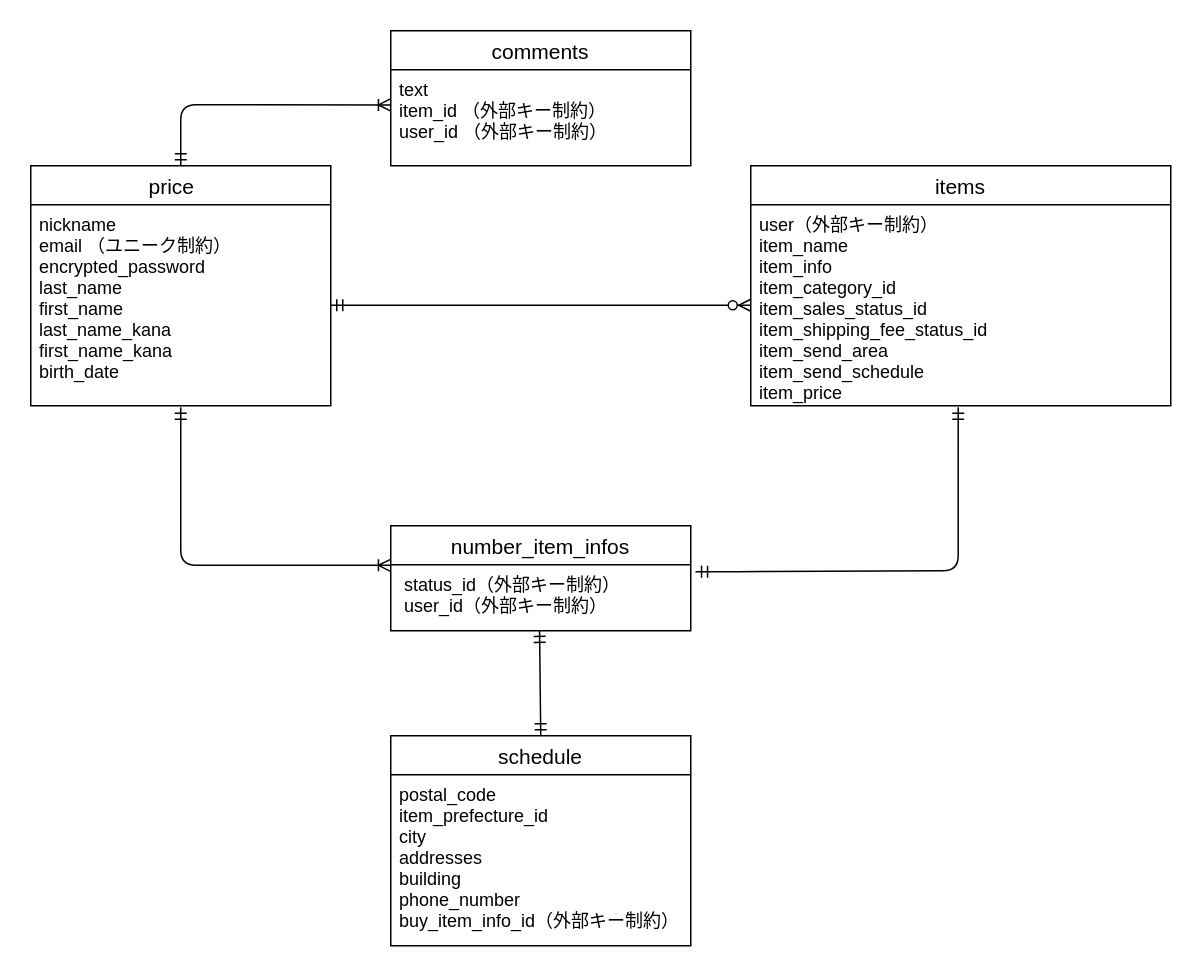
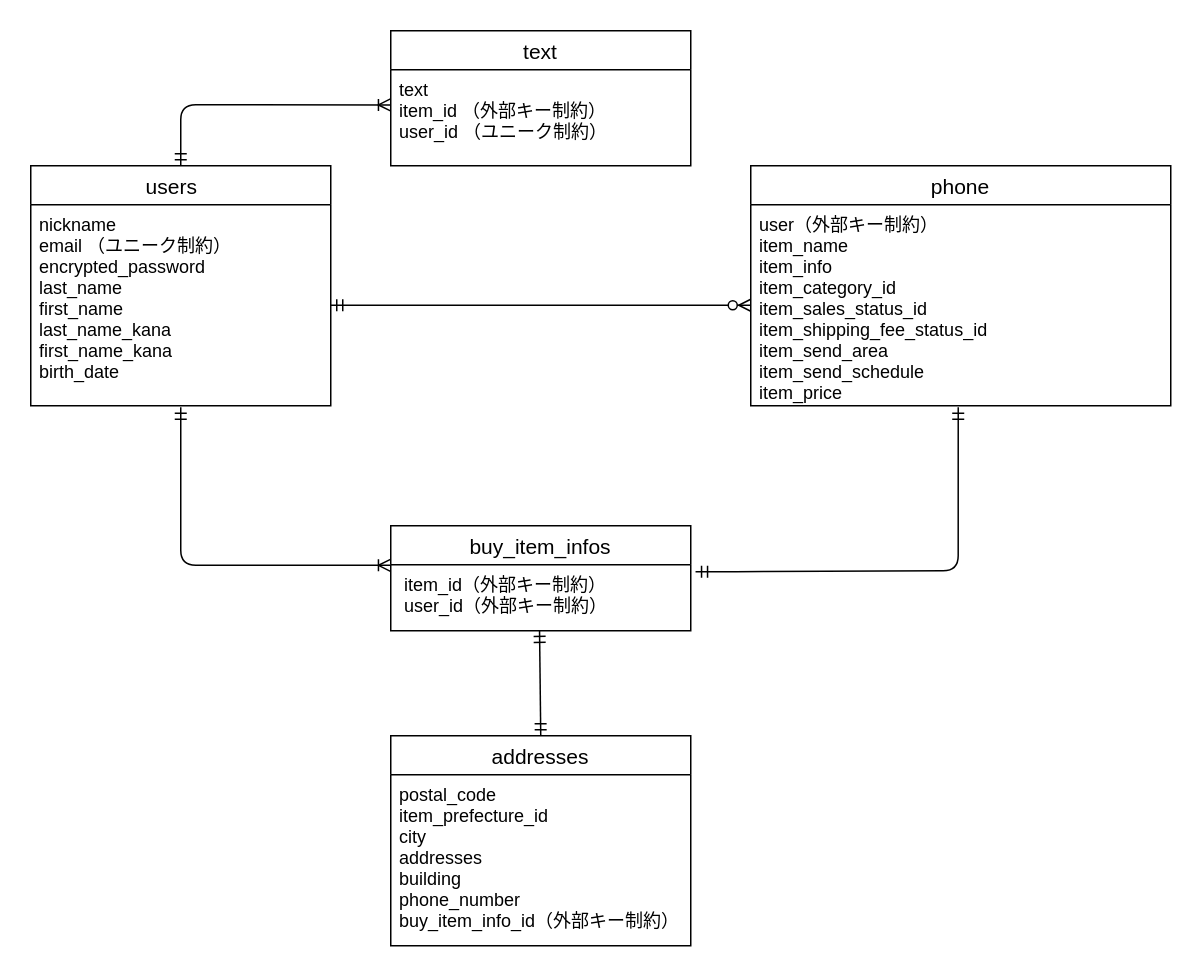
- <mxCell id="6" value="comments" style="swimlane;fontStyle=0;childLayout=stackLayout;horizontal=1;startSize=26;horizontalStack=0;resizeParent=1;resizeParentMax=0;resizeLast=0;collapsible=1;marginBottom=0;align=center;fontSize=14;" parent="1" vertex="1"><mxGeometry x="260" y="20" width="200" height="90" as="geometry" /></mxCell>
+ <mxCell id="6" value="text" style="swimlane;fontStyle=0;childLayout=stackLayout;horizontal=1;startSize=26;horizontalStack=0;resizeParent=1;resizeParentMax=0;resizeLast=0;collapsible=1;marginBottom=0;align=center;fontSize=14;" parent="1" vertex="1"><mxGeometry x="260" y="20" width="200" height="90" as="geometry" /></mxCell>
- <mxCell id="7" value="text &#10;item_id （外部キー制約）&#10;user_id （外部キー制約）" style="text;strokeColor=none;fillColor=none;spacingLeft=4;spacingRight=4;overflow=hidden;rotatable=0;points=[[0,0.5],[1,0.5]];portConstraint=eastwest;fontSize=12;" parent="6" vertex="1"><mxGeometry y="26" width="200" height="64" as="geometry" /></mxCell>
+ <mxCell id="7" value="text &#10;item_id （外部キー制約）&#10;user_id （ユニーク制約）" style="text;strokeColor=none;fillColor=none;spacingLeft=4;spacingRight=4;overflow=hidden;rotatable=0;points=[[0,0.5],[1,0.5]];portConstraint=eastwest;fontSize=12;" parent="6" vertex="1"><mxGeometry y="26" width="200" height="64" as="geometry" /></mxCell>
- <mxCell id="2" value="price   " style="swimlane;fontStyle=0;childLayout=stackLayout;horizontal=1;startSize=26;horizontalStack=0;resizeParent=1;resizeParentMax=0;resizeLast=0;collapsible=1;marginBottom=0;align=center;fontSize=14;" parent="1" vertex="1"><mxGeometry x="20" y="110" width="200" height="160" as="geometry" /></mxCell>
+ <mxCell id="2" value="users   " style="swimlane;fontStyle=0;childLayout=stackLayout;horizontal=1;startSize=26;horizontalStack=0;resizeParent=1;resizeParentMax=0;resizeLast=0;collapsible=1;marginBottom=0;align=center;fontSize=14;" parent="1" vertex="1"><mxGeometry x="20" y="110" width="200" height="160" as="geometry" /></mxCell>
- <mxCell id="4" value="items" style="swimlane;fontStyle=0;childLayout=stackLayout;horizontal=1;startSize=26;horizontalStack=0;resizeParent=1;resizeParentMax=0;resizeLast=0;collapsible=1;marginBottom=0;align=center;fontSize=14;" parent="1" vertex="1"><mxGeometry x="500" y="110" width="280" height="160" as="geometry" /></mxCell>
+ <mxCell id="4" value="phone" style="swimlane;fontStyle=0;childLayout=stackLayout;horizontal=1;startSize=26;horizontalStack=0;resizeParent=1;resizeParentMax=0;resizeLast=0;collapsible=1;marginBottom=0;align=center;fontSize=14;" parent="1" vertex="1"><mxGeometry x="500" y="110" width="280" height="160" as="geometry" /></mxCell>
- <mxCell id="9" value="number_item_infos" style="swimlane;fontStyle=0;childLayout=stackLayout;horizontal=1;startSize=26;horizontalStack=0;resizeParent=1;resizeParentMax=0;resizeLast=0;collapsible=1;marginBottom=0;align=center;fontSize=14;" parent="1" vertex="1"><mxGeometry x="260" y="350" width="200" height="70" as="geometry" /></mxCell>
+ <mxCell id="9" value="buy_item_infos" style="swimlane;fontStyle=0;childLayout=stackLayout;horizontal=1;startSize=26;horizontalStack=0;resizeParent=1;resizeParentMax=0;resizeLast=0;collapsible=1;marginBottom=0;align=center;fontSize=14;" parent="1" vertex="1"><mxGeometry x="260" y="350" width="200" height="70" as="geometry" /></mxCell>
- <mxCell id="10" value=" status_id（外部キー制約）&#10; user_id（外部キー制約）" style="text;strokeColor=none;fillColor=none;spacingLeft=4;spacingRight=4;overflow=hidden;rotatable=0;points=[[0,0.5],[1,0.5]];portConstraint=eastwest;fontSize=12;" parent="9" vertex="1"><mxGeometry y="26" width="200" height="44" as="geometry" /></mxCell>
+ <mxCell id="10" value=" item_id（外部キー制約）&#10; user_id（外部キー制約）" style="text;strokeColor=none;fillColor=none;spacingLeft=4;spacingRight=4;overflow=hidden;rotatable=0;points=[[0,0.5],[1,0.5]];portConstraint=eastwest;fontSize=12;" parent="9" vertex="1"><mxGeometry y="26" width="200" height="44" as="geometry" /></mxCell>
- <mxCell id="11" value="schedule" style="swimlane;fontStyle=0;childLayout=stackLayout;horizontal=1;startSize=26;horizontalStack=0;resizeParent=1;resizeParentMax=0;resizeLast=0;collapsible=1;marginBottom=0;align=center;fontSize=14;" parent="1" vertex="1"><mxGeometry x="260" y="490" width="200" height="140" as="geometry" /></mxCell>
+ <mxCell id="11" value="addresses" style="swimlane;fontStyle=0;childLayout=stackLayout;horizontal=1;startSize=26;horizontalStack=0;resizeParent=1;resizeParentMax=0;resizeLast=0;collapsible=1;marginBottom=0;align=center;fontSize=14;" parent="1" vertex="1"><mxGeometry x="260" y="490" width="200" height="140" as="geometry" /></mxCell>
